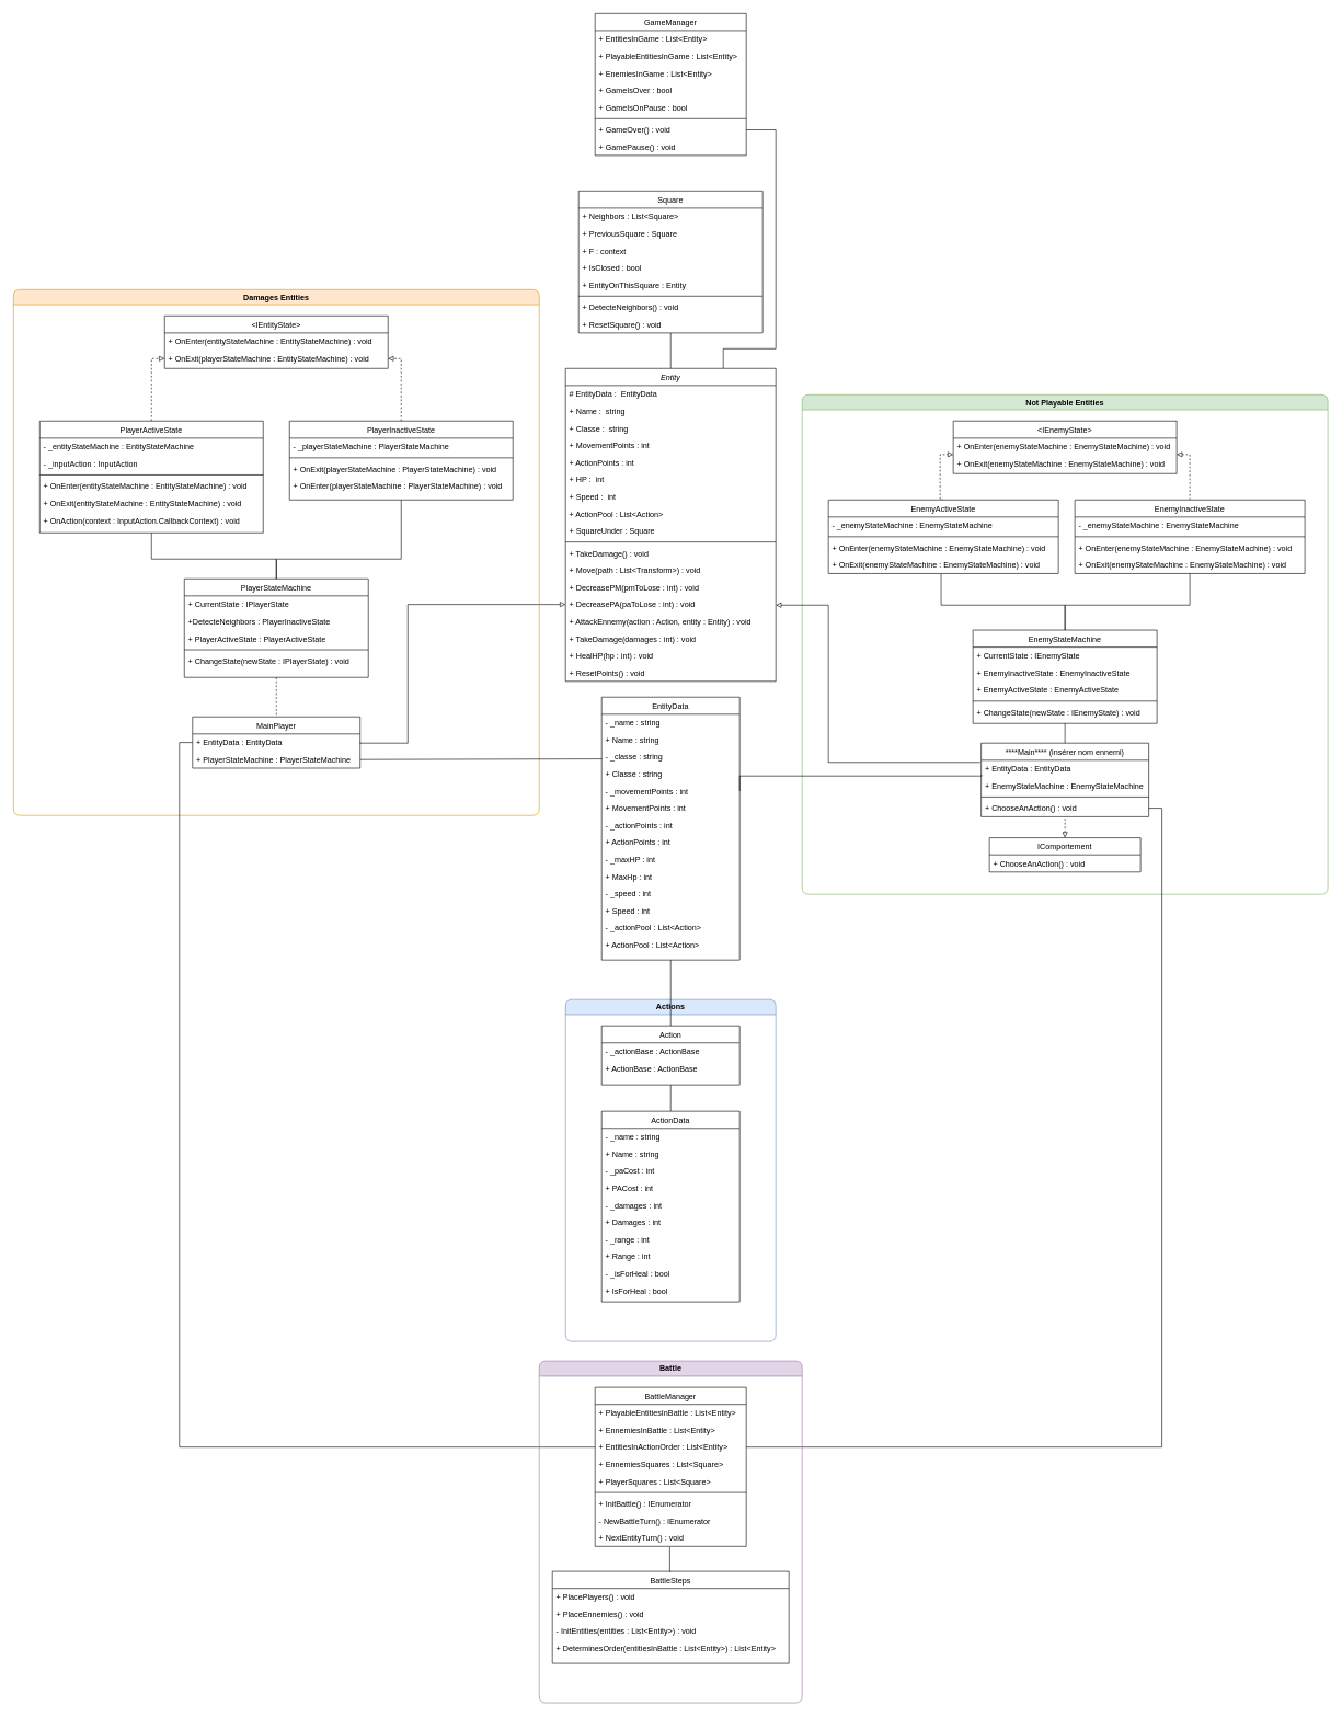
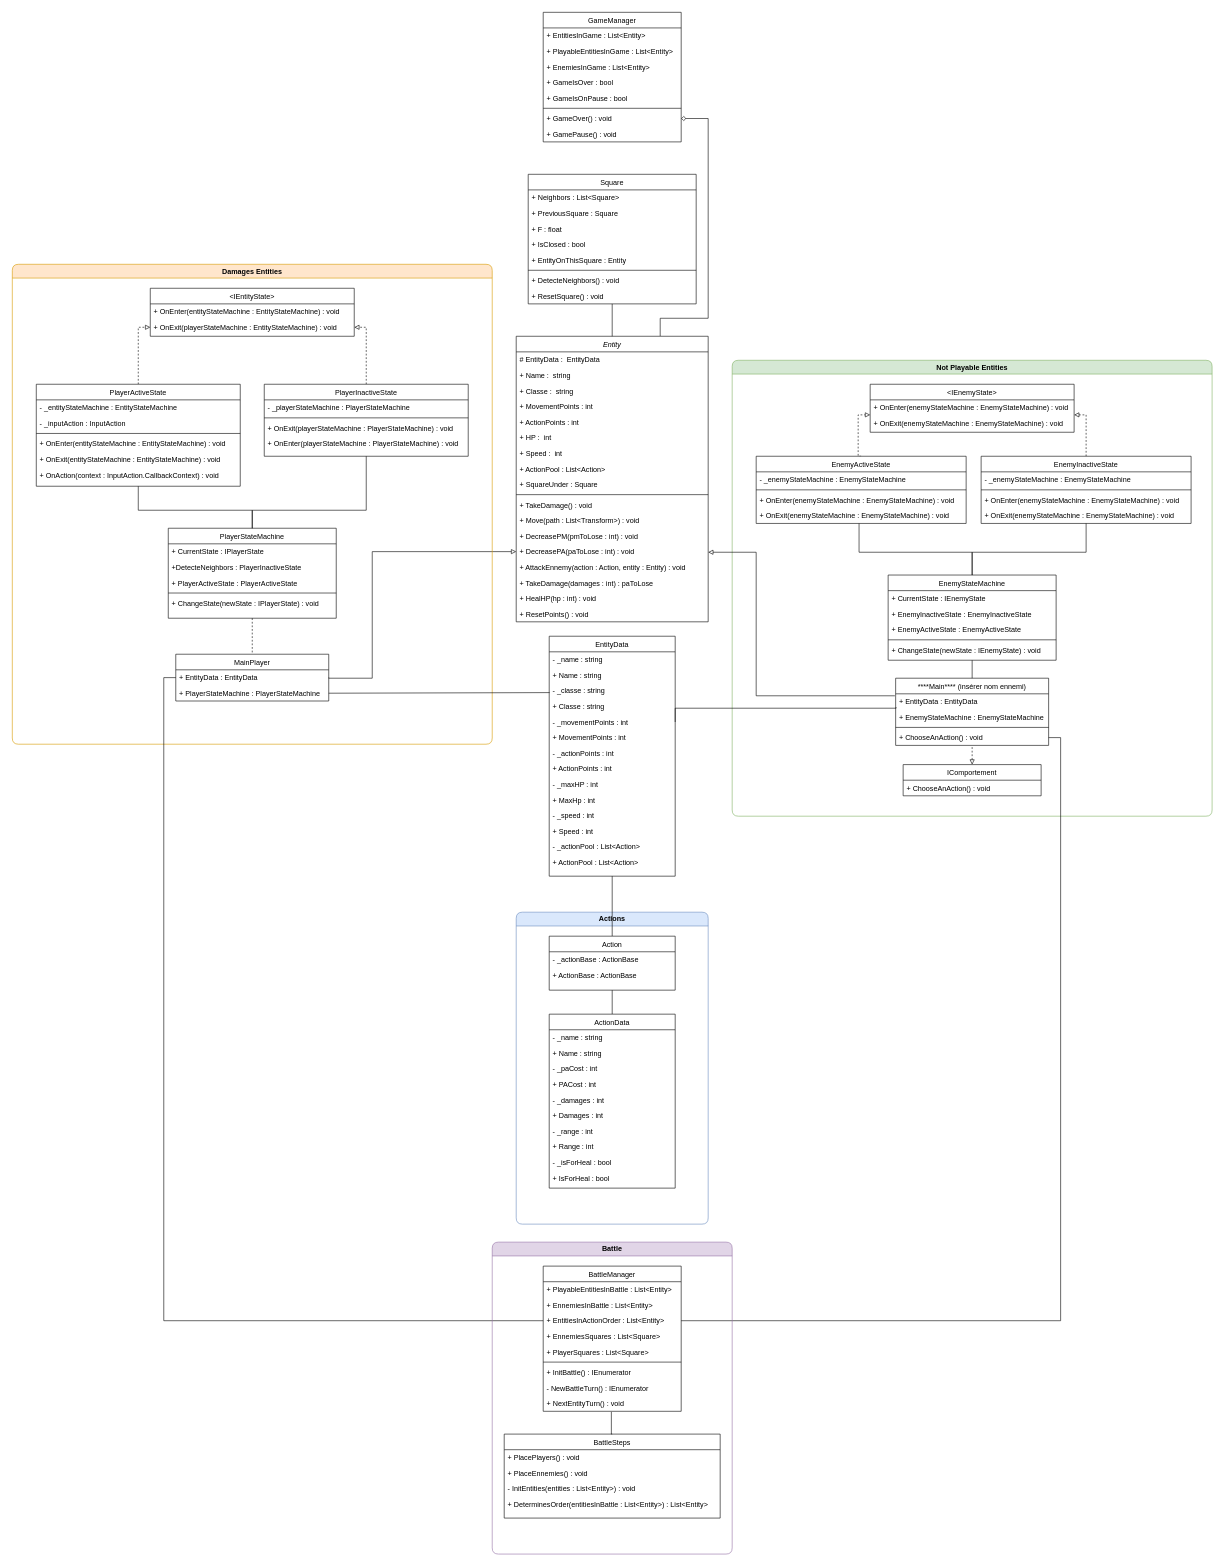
- <mxCell id="2" style="edgeStyle=orthogonalEdgeStyle;rounded=0;orthogonalLoop=1;jettySize=auto;html=1;exitX=0.75;exitY=0;exitDx=0;exitDy=0;entryX=1;entryY=0.5;entryDx=0;entryDy=0;endArrow=none;endFill=0;" edge="1" parent="1" source="3" target="137"><mxGeometry relative="1" as="geometry"><Array as="points"><mxPoint x="1100" y="530" /><mxPoint x="1180" y="530" /><mxPoint x="1180" y="197" /></Array></mxGeometry></mxCell>
+ <mxCell id="2" style="edgeStyle=orthogonalEdgeStyle;rounded=0;orthogonalLoop=1;jettySize=auto;html=1;exitX=0.75;exitY=0;exitDx=0;exitDy=0;entryX=1;entryY=0.5;entryDx=0;entryDy=0;endArrow=diamond;endFill=0;" edge="1" parent="1" source="3" target="137"><mxGeometry relative="1" as="geometry"><Array as="points"><mxPoint x="1100" y="530" /><mxPoint x="1180" y="530" /><mxPoint x="1180" y="197" /></Array></mxGeometry></mxCell>
- <mxCell id="123" value="+ F : context" style="text;align=left;verticalAlign=top;spacingLeft=4;spacingRight=4;overflow=hidden;rotatable=0;points=[[0,0.5],[1,0.5]];portConstraint=eastwest;" parent="120" vertex="1"><mxGeometry y="78" width="280" height="26" as="geometry" /></mxCell>
+ <mxCell id="123" value="+ F : float" style="text;align=left;verticalAlign=top;spacingLeft=4;spacingRight=4;overflow=hidden;rotatable=0;points=[[0,0.5],[1,0.5]];portConstraint=eastwest;" parent="120" vertex="1"><mxGeometry y="78" width="280" height="26" as="geometry" /></mxCell>
- <mxCell id="19" value="+ TakeDamage(damages : int) : void" style="text;align=left;verticalAlign=top;spacingLeft=4;spacingRight=4;overflow=hidden;rotatable=0;points=[[0,0.5],[1,0.5]];portConstraint=eastwest;" parent="3" vertex="1"><mxGeometry y="398" width="320" height="26" as="geometry" /></mxCell>
+ <mxCell id="19" value="+ TakeDamage(damages : int) : paToLose" style="text;align=left;verticalAlign=top;spacingLeft=4;spacingRight=4;overflow=hidden;rotatable=0;points=[[0,0.5],[1,0.5]];portConstraint=eastwest;" parent="3" vertex="1"><mxGeometry y="398" width="320" height="26" as="geometry" /></mxCell>
